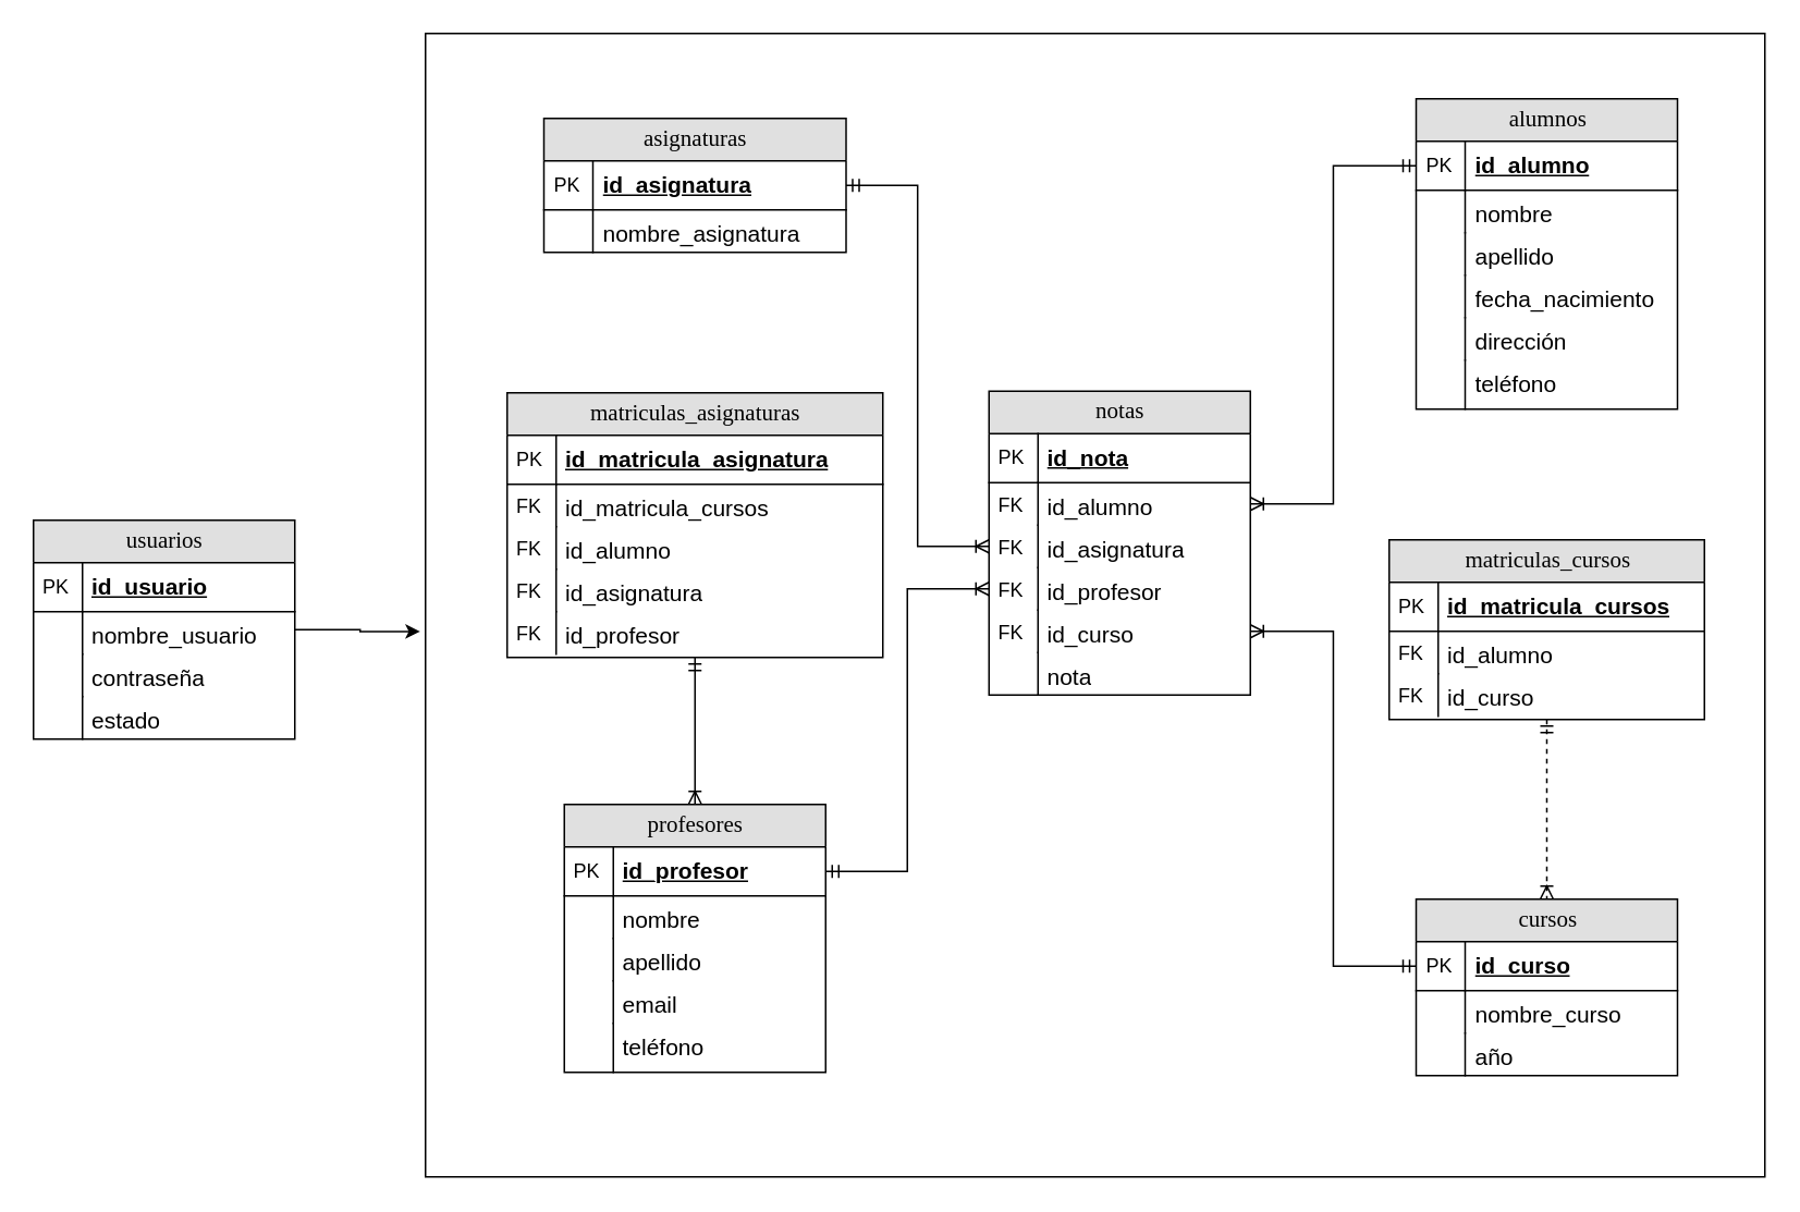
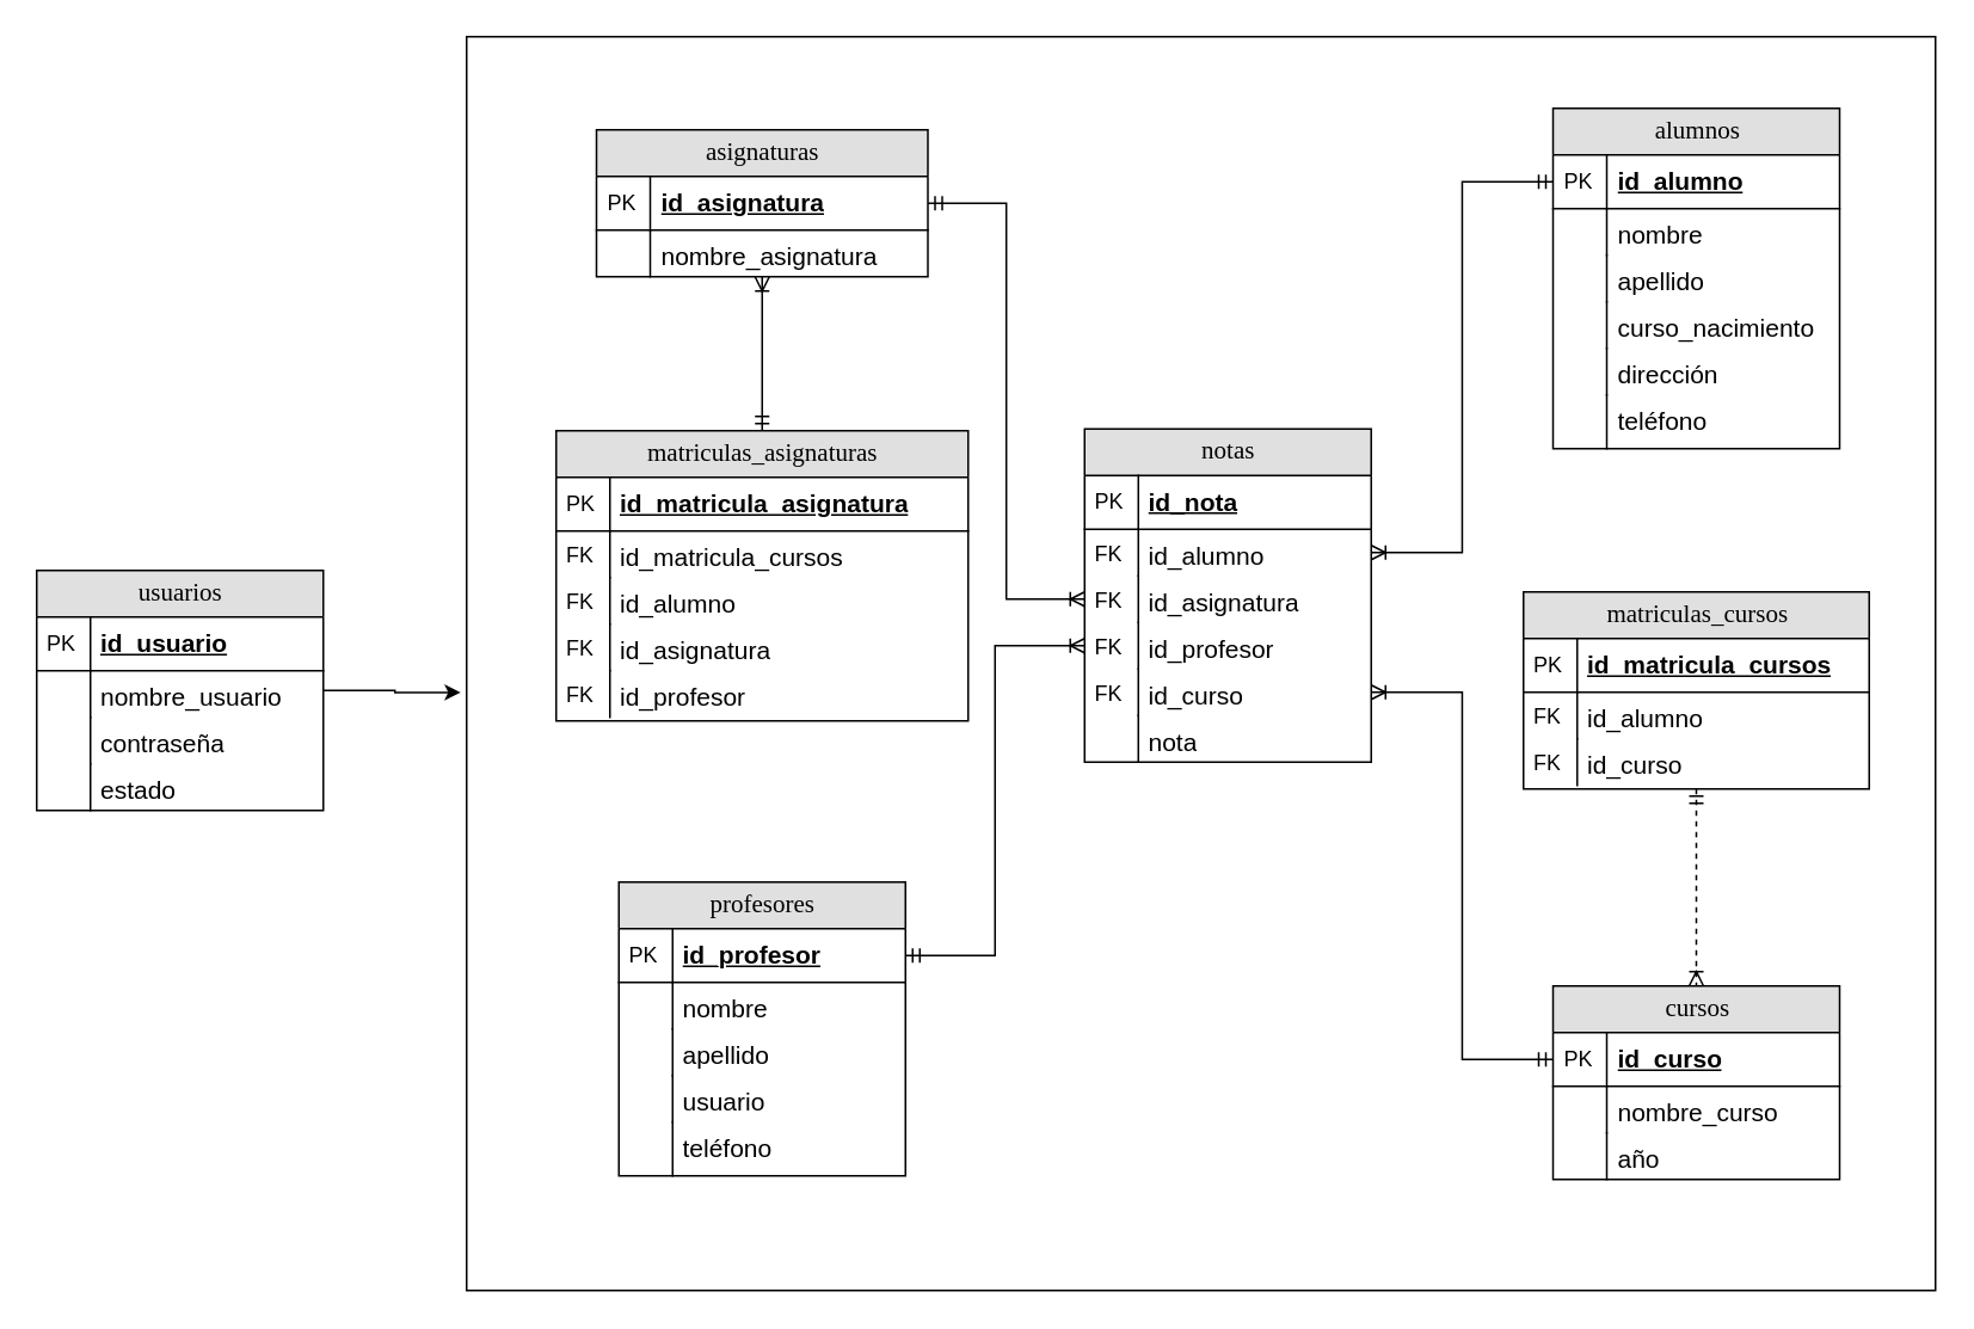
- <mxCell id="9" value="fecha_nacimiento" style="shape=partialRectangle;top=0;left=0;right=0;bottom=0;html=1;align=left;verticalAlign=top;fillColor=none;spacingLeft=34;spacingRight=4;whiteSpace=wrap;overflow=hidden;rotatable=0;points=[[0,0.5],[1,0.5]];portConstraint=eastwest;dropTarget=0;fontSize=14;" parent="2" vertex="1"><mxGeometry y="108" width="160" height="26" as="geometry" /></mxCell>
+ <mxCell id="9" value="curso_nacimiento" style="shape=partialRectangle;top=0;left=0;right=0;bottom=0;html=1;align=left;verticalAlign=top;fillColor=none;spacingLeft=34;spacingRight=4;whiteSpace=wrap;overflow=hidden;rotatable=0;points=[[0,0.5],[1,0.5]];portConstraint=eastwest;dropTarget=0;fontSize=14;" parent="2" vertex="1"><mxGeometry y="108" width="160" height="26" as="geometry" /></mxCell>
+ <mxCell id="15" style="edgeStyle=orthogonalEdgeStyle;rounded=0;orthogonalLoop=1;jettySize=auto;html=1;entryX=0.5;entryY=0;entryDx=0;entryDy=0;endArrow=ERmandOne;endFill=0;startArrow=ERoneToMany;startFill=0;" parent="1" source="16" target="61" edge="1"><mxGeometry relative="1" as="geometry" /></mxCell>
- <mxCell id="60" style="edgeStyle=orthogonalEdgeStyle;rounded=0;orthogonalLoop=1;jettySize=auto;html=1;entryX=0.5;entryY=0;entryDx=0;entryDy=0;endArrow=ERoneToMany;endFill=0;startArrow=ERmandOne;startFill=0;" parent="1" source="61" target="21" edge="1"><mxGeometry relative="1" as="geometry" /></mxCell>
- <mxCell id="28" value="email" style="shape=partialRectangle;top=0;left=0;right=0;bottom=0;html=1;align=left;verticalAlign=top;fillColor=none;spacingLeft=34;spacingRight=4;whiteSpace=wrap;overflow=hidden;rotatable=0;points=[[0,0.5],[1,0.5]];portConstraint=eastwest;dropTarget=0;fontSize=14;" parent="21" vertex="1"><mxGeometry y="108" width="160" height="26" as="geometry" /></mxCell>
+ <mxCell id="28" value="usuario" style="shape=partialRectangle;top=0;left=0;right=0;bottom=0;html=1;align=left;verticalAlign=top;fillColor=none;spacingLeft=34;spacingRight=4;whiteSpace=wrap;overflow=hidden;rotatable=0;points=[[0,0.5],[1,0.5]];portConstraint=eastwest;dropTarget=0;fontSize=14;" parent="21" vertex="1"><mxGeometry y="108" width="160" height="26" as="geometry" /></mxCell>
